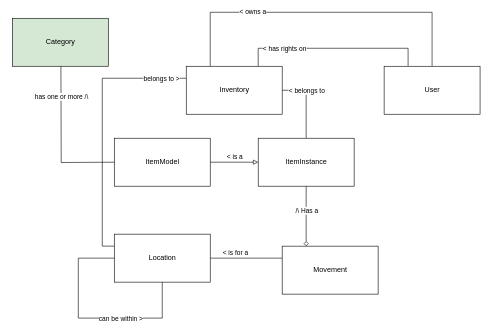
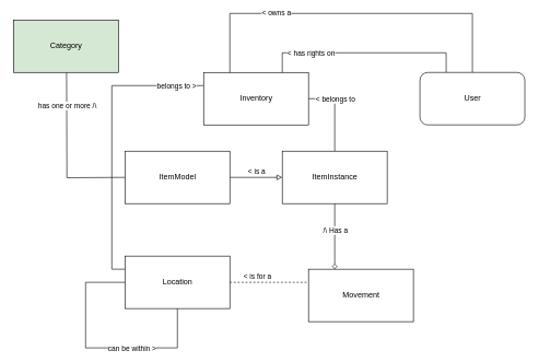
- <mxCell id="25" value="User" style="html=1;" vertex="1" parent="1"><mxGeometry x="640" y="110" width="160" height="80" as="geometry" /></mxCell>
+ <mxCell id="25" value="User" style="html=1;rounded=1;" vertex="1" parent="1"><mxGeometry x="640" y="110" width="160" height="80" as="geometry" /></mxCell>
- <mxCell id="12" style="edgeStyle=orthogonalEdgeStyle;rounded=0;orthogonalLoop=1;jettySize=auto;html=1;exitX=1;exitY=0.5;exitDx=0;exitDy=0;entryX=0;entryY=0.25;entryDx=0;entryDy=0;endArrow=none;endFill=0;" edge="1" parent="1" source="16" target="17"><mxGeometry relative="1" as="geometry" /></mxCell>
+ <mxCell id="12" style="edgeStyle=orthogonalEdgeStyle;rounded=0;orthogonalLoop=1;jettySize=auto;html=1;exitX=1;exitY=0.5;exitDx=0;exitDy=0;entryX=0;entryY=0.25;entryDx=0;entryDy=0;endArrow=none;endFill=0;dashed=1;" edge="1" parent="1" source="16" target="17"><mxGeometry relative="1" as="geometry" /></mxCell>
